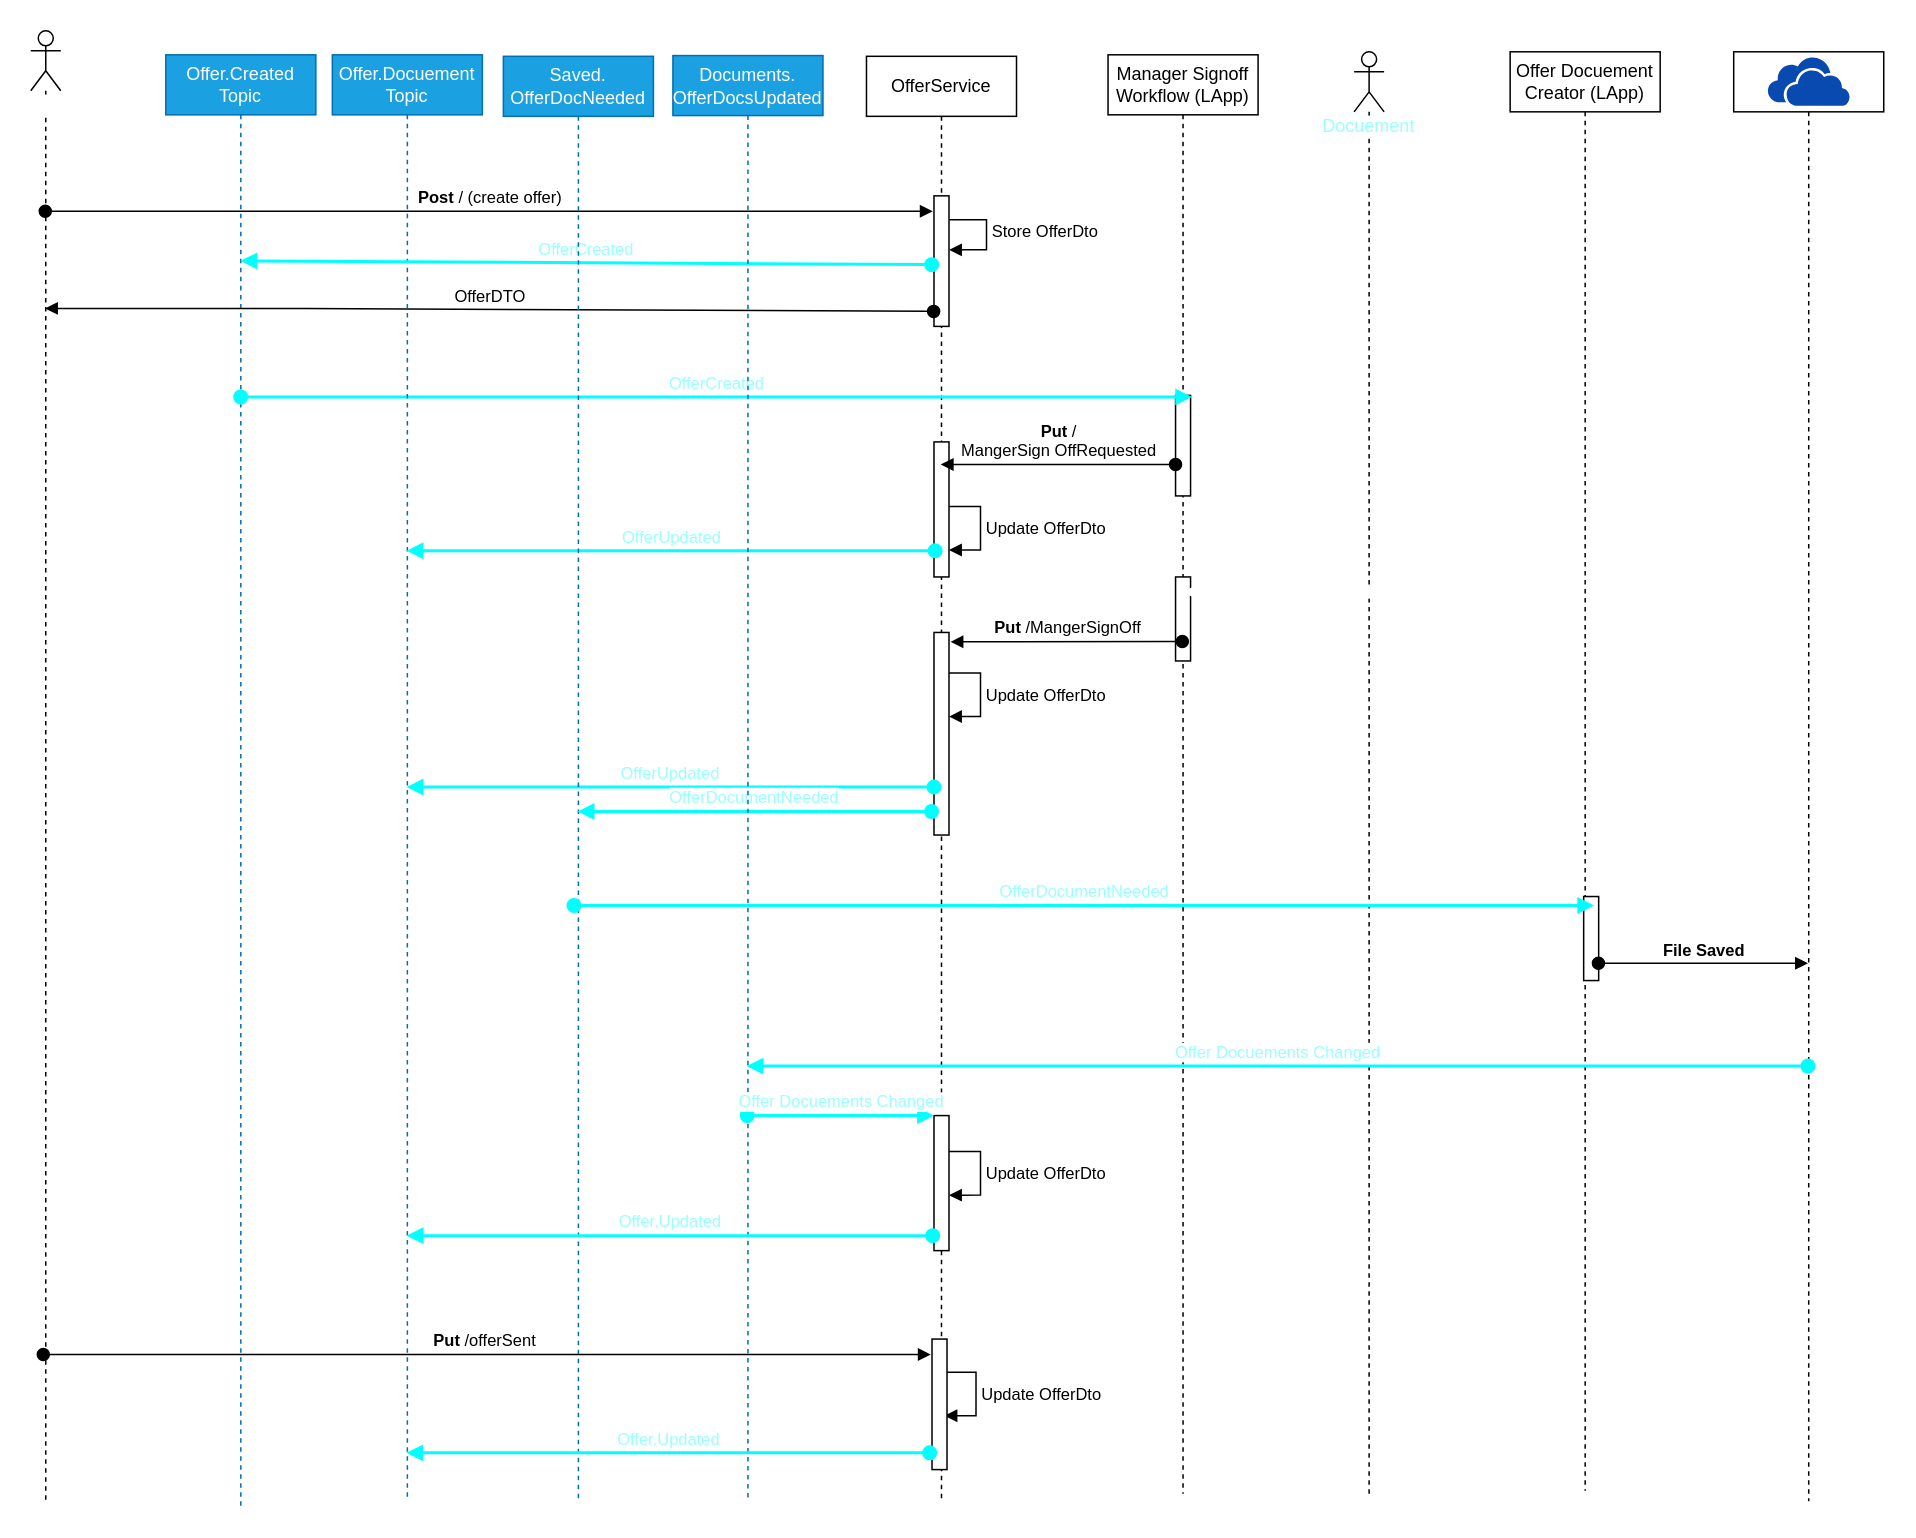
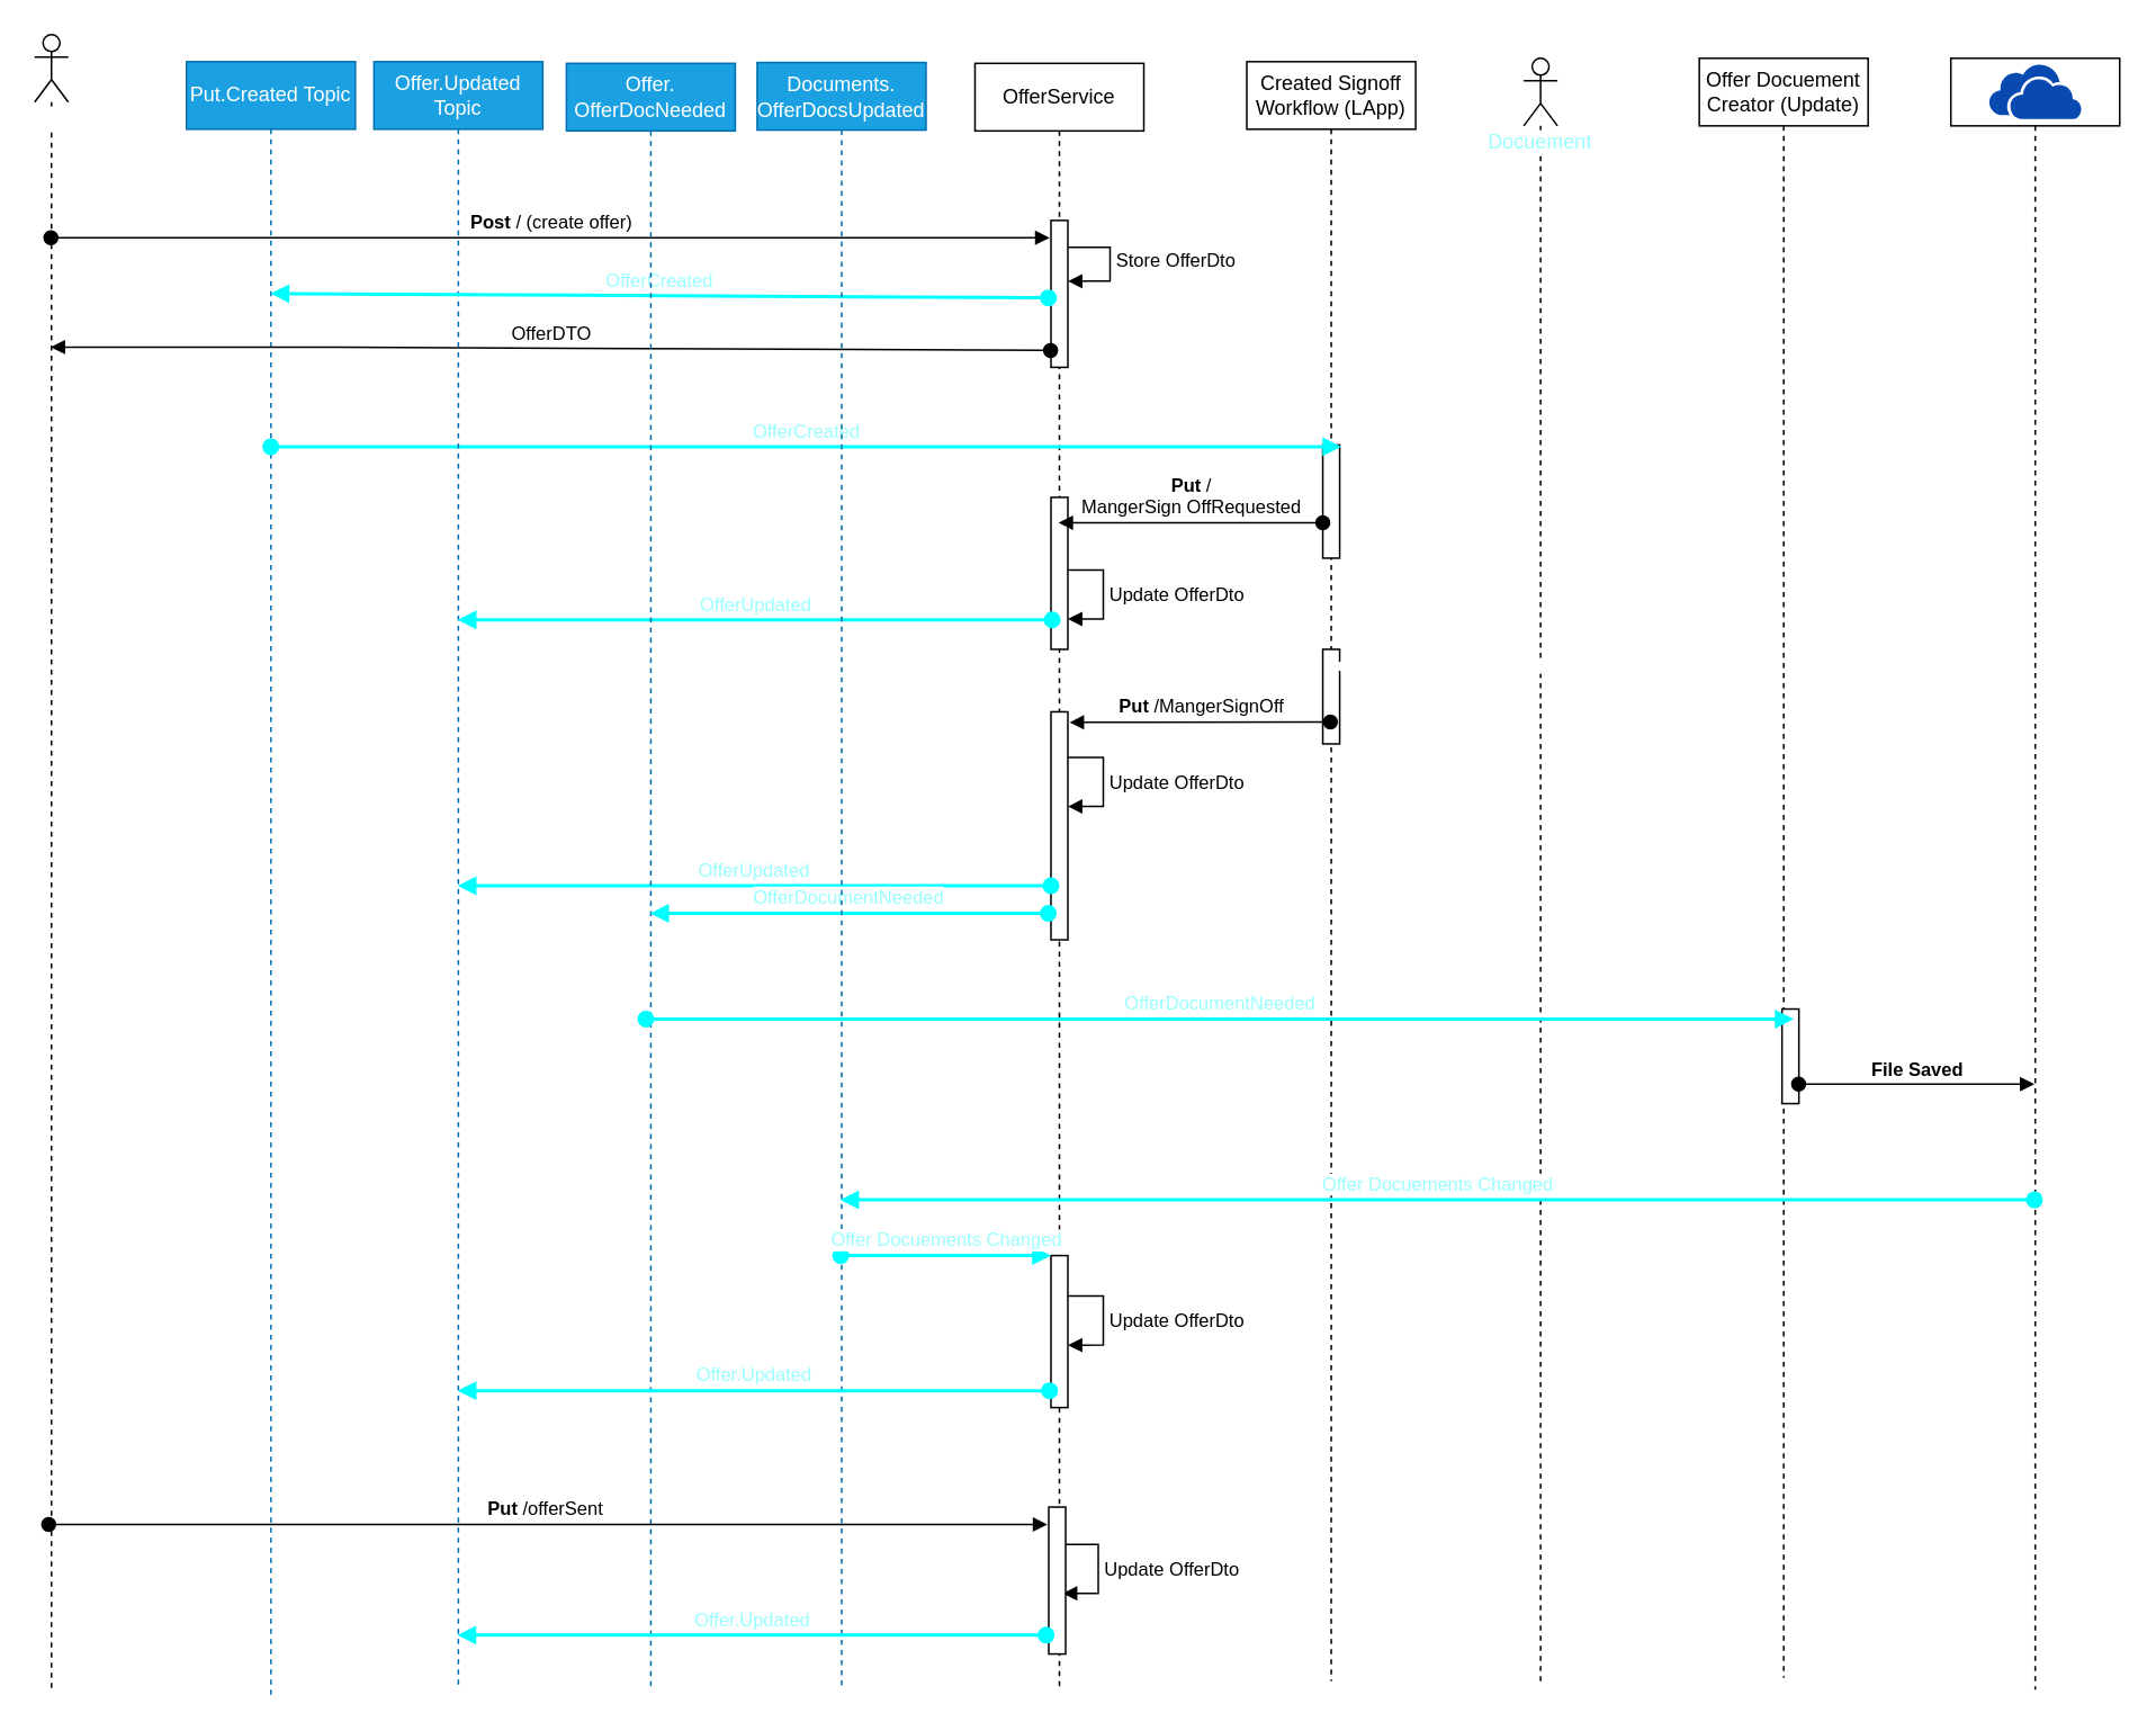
- <mxCell id="30" value="Offer Docuement Creator (LApp)" style="shape=umlLifeline;perimeter=lifelinePerimeter;whiteSpace=wrap;html=1;container=1;collapsible=0;recursiveResize=0;outlineConnect=0;" vertex="1" parent="1"><mxGeometry x="1006" y="34" width="100" height="959" as="geometry" /></mxCell>
+ <mxCell id="30" value="Offer Docuement Creator (Update)" style="shape=umlLifeline;perimeter=lifelinePerimeter;whiteSpace=wrap;html=1;container=1;collapsible=0;recursiveResize=0;outlineConnect=0;" vertex="1" parent="1"><mxGeometry x="1006" y="34" width="100" height="959" as="geometry" /></mxCell>
- <mxCell id="12" value="Offer.Created Topic" style="shape=umlLifeline;perimeter=lifelinePerimeter;whiteSpace=wrap;html=1;container=1;collapsible=0;recursiveResize=0;outlineConnect=0;fillColor=#1ba1e2;fontColor=#ffffff;strokeColor=#006EAF;" vertex="1" parent="1"><mxGeometry x="110" y="36" width="100" height="967" as="geometry" /></mxCell>
+ <mxCell id="12" value="Put.Created Topic" style="shape=umlLifeline;perimeter=lifelinePerimeter;whiteSpace=wrap;html=1;container=1;collapsible=0;recursiveResize=0;outlineConnect=0;fillColor=#1ba1e2;fontColor=#ffffff;strokeColor=#006EAF;" vertex="1" parent="1"><mxGeometry x="110" y="36" width="100" height="967" as="geometry" /></mxCell>
- <mxCell id="20" value="Offer.Docuement Topic" style="shape=umlLifeline;perimeter=lifelinePerimeter;whiteSpace=wrap;html=1;container=1;collapsible=0;recursiveResize=0;outlineConnect=0;fillColor=#1ba1e2;fontColor=#ffffff;strokeColor=#006EAF;" vertex="1" parent="1"><mxGeometry x="221" y="36" width="100" height="963" as="geometry" /></mxCell>
+ <mxCell id="20" value="Offer.Updated Topic" style="shape=umlLifeline;perimeter=lifelinePerimeter;whiteSpace=wrap;html=1;container=1;collapsible=0;recursiveResize=0;outlineConnect=0;fillColor=#1ba1e2;fontColor=#ffffff;strokeColor=#006EAF;" vertex="1" parent="1"><mxGeometry x="221" y="36" width="100" height="963" as="geometry" /></mxCell>
- <mxCell id="14" value="Manager Signoff Workflow (LApp)" style="shape=umlLifeline;perimeter=lifelinePerimeter;whiteSpace=wrap;html=1;container=1;collapsible=0;recursiveResize=0;outlineConnect=0;" vertex="1" parent="1"><mxGeometry x="738" y="36" width="100" height="959" as="geometry" /></mxCell>
+ <mxCell id="14" value="Created Signoff Workflow (LApp)" style="shape=umlLifeline;perimeter=lifelinePerimeter;whiteSpace=wrap;html=1;container=1;collapsible=0;recursiveResize=0;outlineConnect=0;" vertex="1" parent="1"><mxGeometry x="738" y="36" width="100" height="959" as="geometry" /></mxCell>
- <mxCell id="28" value="Saved.&lt;br&gt;OfferDocNeeded" style="shape=umlLifeline;perimeter=lifelinePerimeter;whiteSpace=wrap;html=1;container=1;collapsible=0;recursiveResize=0;outlineConnect=0;fillColor=#1ba1e2;fontColor=#ffffff;strokeColor=#006EAF;" vertex="1" parent="1"><mxGeometry x="335" y="37" width="100" height="963" as="geometry" /></mxCell>
+ <mxCell id="28" value="Offer.&lt;br&gt;OfferDocNeeded" style="shape=umlLifeline;perimeter=lifelinePerimeter;whiteSpace=wrap;html=1;container=1;collapsible=0;recursiveResize=0;outlineConnect=0;fillColor=#1ba1e2;fontColor=#ffffff;strokeColor=#006EAF;" vertex="1" parent="1"><mxGeometry x="335" y="37" width="100" height="963" as="geometry" /></mxCell>
